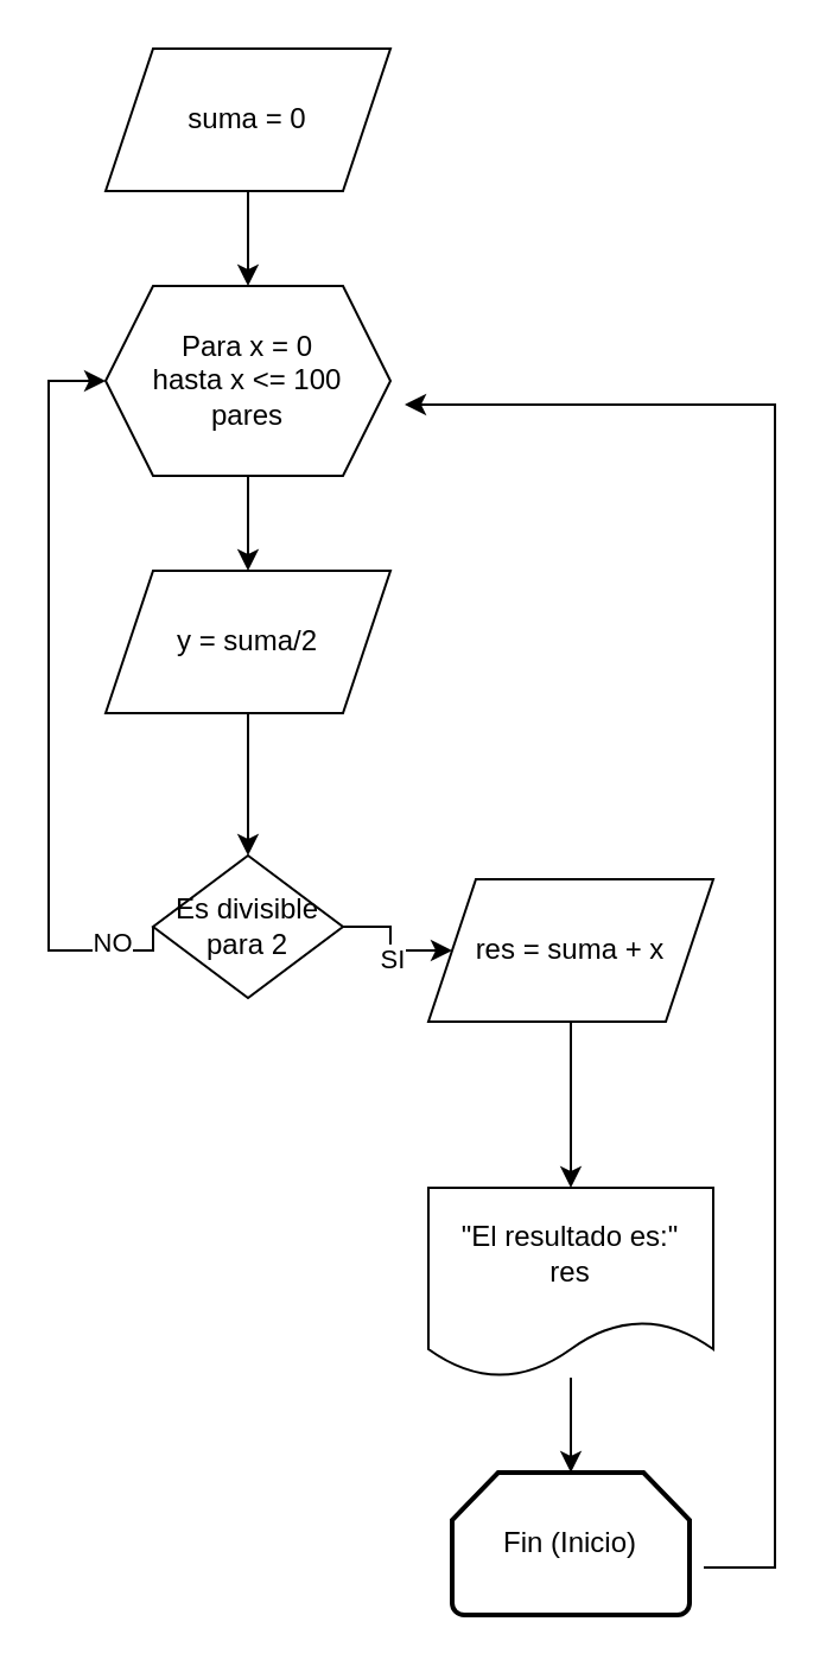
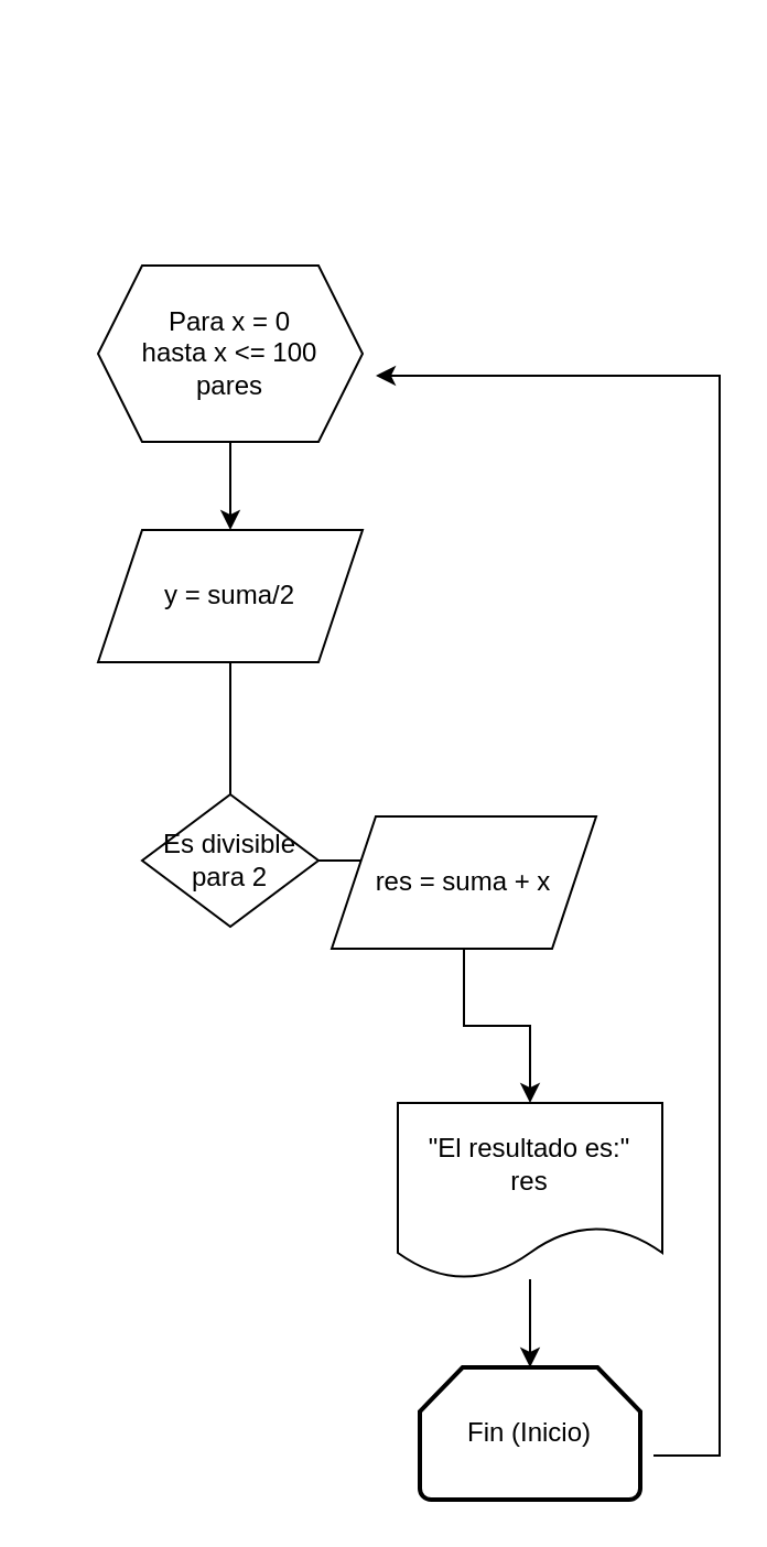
- <mxCell id="3" value="suma = 0" style="shape=parallelogram;perimeter=parallelogramPerimeter;whiteSpace=wrap;html=1;fixedSize=1;" vertex="1" parent="1"><mxGeometry x="44" y="20" width="120" height="60" as="geometry" /></mxCell>
- <mxCell id="2" value="" style="edgeStyle=orthogonalEdgeStyle;rounded=0;orthogonalLoop=1;jettySize=auto;html=1;" edge="1" parent="1" source="3" target="5"><mxGeometry relative="1" as="geometry" /></mxCell>
- <mxCell id="6" style="edgeStyle=orthogonalEdgeStyle;rounded=0;orthogonalLoop=1;jettySize=auto;html=1;exitX=0;exitY=0.5;exitDx=0;exitDy=0;entryX=0;entryY=0.5;entryDx=0;entryDy=0;" edge="1" parent="1" source="10" target="5"><mxGeometry relative="1" as="geometry"><mxPoint x="30" y="170" as="targetPoint" /><Array as="points"><mxPoint x="20" y="400" /><mxPoint x="20" y="160" /></Array></mxGeometry></mxCell>
- <mxCell id="7" value="NO" style="edgeLabel;html=1;align=center;verticalAlign=middle;resizable=0;points=[];" vertex="1" connectable="0" parent="6"><mxGeometry x="-0.822" y="-4" relative="1" as="geometry"><mxPoint as="offset" /></mxGeometry></mxCell>
- <mxCell id="11" value="" style="edgeStyle=orthogonalEdgeStyle;rounded=0;orthogonalLoop=1;jettySize=auto;html=1;" edge="1" parent="1" source="12" target="10"><mxGeometry relative="1" as="geometry" /></mxCell>
+ <mxCell id="11" value="" style="edgeStyle=orthogonalEdgeStyle;rounded=0;orthogonalLoop=1;jettySize=auto;html=1;endArrow=none;" edge="1" parent="1" source="12" target="10"><mxGeometry relative="1" as="geometry" /></mxCell>
- <mxCell id="14" value="res = suma + x" style="shape=parallelogram;perimeter=parallelogramPerimeter;whiteSpace=wrap;html=1;fixedSize=1;" vertex="1" parent="1"><mxGeometry x="180" y="370" width="120" height="60" as="geometry" /></mxCell>
+ <mxCell id="14" value="res = suma + x" style="shape=parallelogram;perimeter=parallelogramPerimeter;whiteSpace=wrap;html=1;fixedSize=1;" vertex="1" parent="1"><mxGeometry x="150" y="370" width="120" height="60" as="geometry" /></mxCell>
